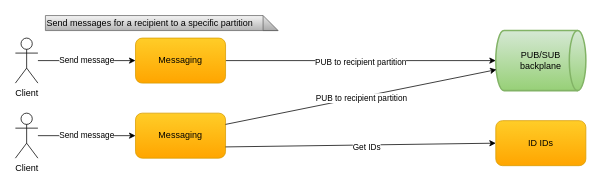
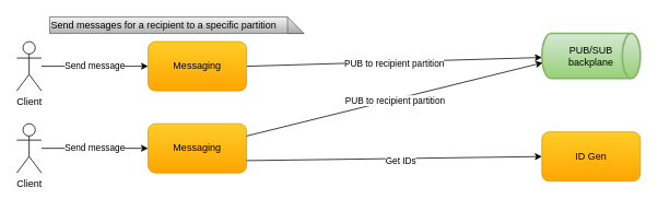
- <mxCell id="8" value="PUB/SUB&lt;br&gt;backplane" style="strokeWidth=2;html=1;shape=mxgraph.flowchart.direct_data;whiteSpace=wrap;gradientColor=#97d077;fillColor=#d5e8d4;strokeColor=#82b366;" parent="1" vertex="1"><mxGeometry x="660" y="40" width="120" height="80" as="geometry" /></mxCell>
+ <mxCell id="8" value="PUB/SUB&lt;br&gt;backplane" style="strokeWidth=2;html=1;shape=mxgraph.flowchart.direct_data;whiteSpace=wrap;gradientColor=#97d077;fillColor=#d5e8d4;strokeColor=#82b366;" parent="1" vertex="1"><mxGeometry x="660" y="40" width="120" height="55" as="geometry" /></mxCell>
- <mxCell id="12" value="&lt;font style=&quot;font-size: 12px&quot;&gt;ID IDs&lt;/font&gt;" style="rounded=1;whiteSpace=wrap;html=1;gradientColor=#ffa500;fillColor=#ffcd28;strokeColor=#d79b00;" parent="1" vertex="1"><mxGeometry x="660" y="160" width="120" height="60" as="geometry" /></mxCell>
+ <mxCell id="12" value="&lt;font style=&quot;font-size: 12px&quot;&gt;ID Gen&lt;/font&gt;" style="rounded=1;whiteSpace=wrap;html=1;gradientColor=#ffa500;fillColor=#ffcd28;strokeColor=#d79b00;" parent="1" vertex="1"><mxGeometry x="660" y="160" width="120" height="60" as="geometry" /></mxCell>
